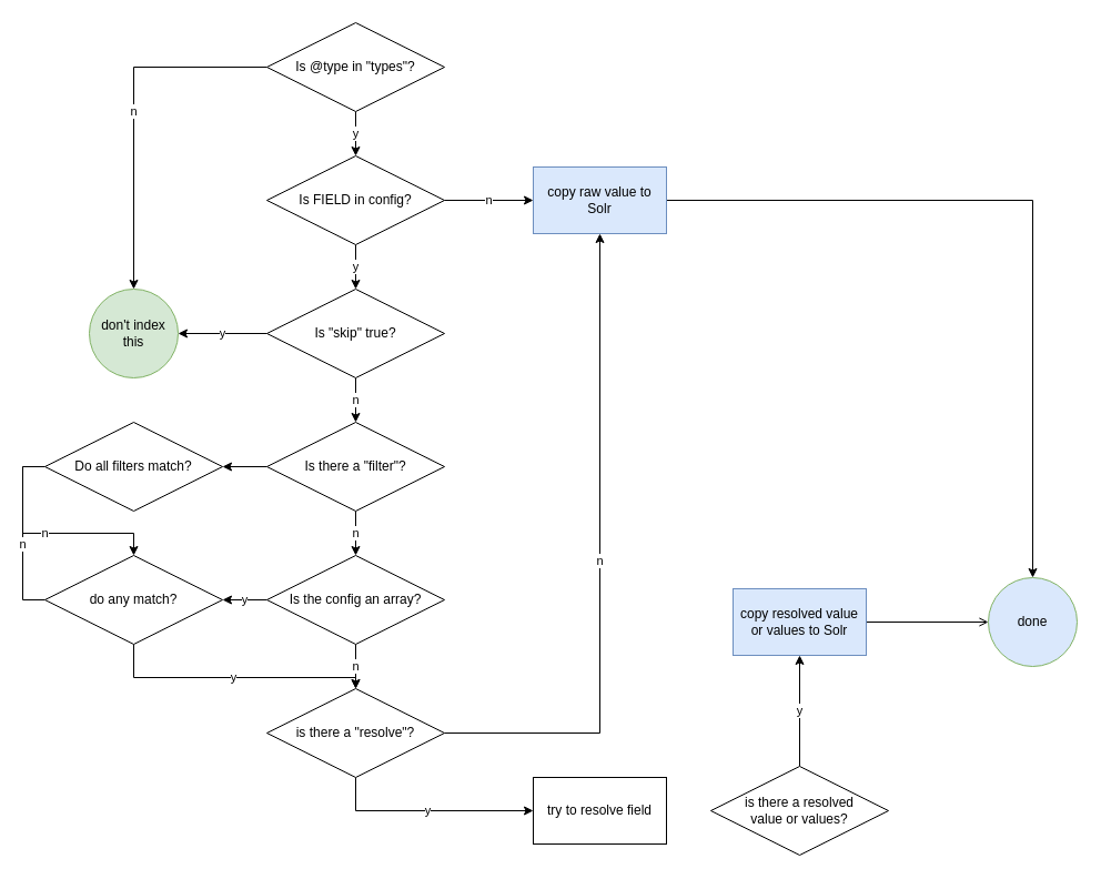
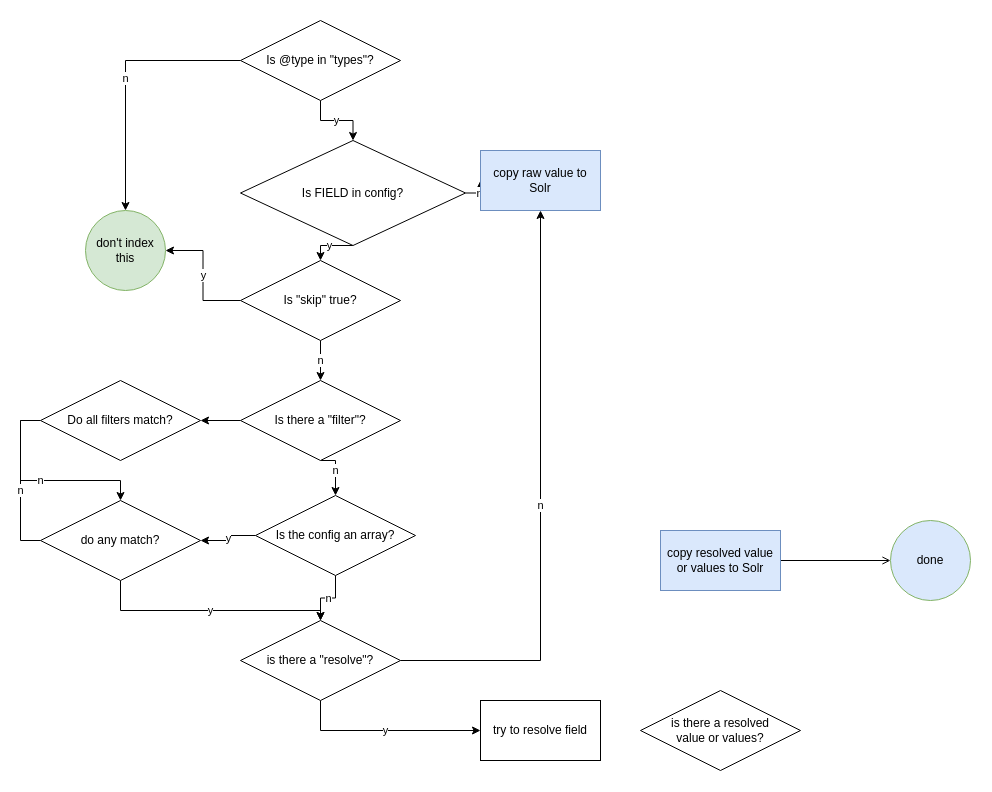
- <mxCell id="7" value="Is FIELD in config?" style="rhombus;whiteSpace=wrap;html=1;" parent="1" vertex="1"><mxGeometry x="240" y="140" width="160" height="80" as="geometry" /></mxCell>
+ <mxCell id="7" value="Is FIELD in config?" style="rhombus;whiteSpace=wrap;html=1;" parent="1" vertex="1"><mxGeometry x="240" y="140" width="225" height="105" as="geometry" /></mxCell>
- <mxCell id="27" style="edgeStyle=orthogonalEdgeStyle;rounded=0;orthogonalLoop=1;jettySize=auto;html=1;exitX=1;exitY=0.5;exitDx=0;exitDy=0;entryX=0.5;entryY=0;entryDx=0;entryDy=0;endArrow=classic;endFill=1;" parent="1" source="28" target="31" edge="1"><mxGeometry relative="1" as="geometry" /></mxCell>
- <mxCell id="11" value="don't index this" style="ellipse;whiteSpace=wrap;html=1;aspect=fixed;fillColor=#d5e8d4;strokeColor=#82b366;" parent="1" vertex="1"><mxGeometry x="80" y="260" width="80" height="80" as="geometry" /></mxCell>
+ <mxCell id="11" value="don't index this" style="ellipse;whiteSpace=wrap;html=1;aspect=fixed;fillColor=#d5e8d4;strokeColor=#82b366;" parent="1" vertex="1"><mxGeometry x="85" y="210" width="80" height="80" as="geometry" /></mxCell>
- <mxCell id="19" value="Is the config an array?" style="rhombus;whiteSpace=wrap;html=1;" parent="1" vertex="1"><mxGeometry x="240" y="500" width="160" height="80" as="geometry" /></mxCell>
+ <mxCell id="19" value="Is the config an array?" style="rhombus;whiteSpace=wrap;html=1;" parent="1" vertex="1"><mxGeometry x="255" y="495" width="160" height="80" as="geometry" /></mxCell>
- <mxCell id="29" value="y" style="edgeStyle=orthogonalEdgeStyle;rounded=0;orthogonalLoop=1;jettySize=auto;html=1;exitX=0.5;exitY=0;exitDx=0;exitDy=0;endArrow=classic;endFill=1;entryX=0.5;entryY=1;entryDx=0;entryDy=0;" parent="1" source="30" target="33" edge="1"><mxGeometry relative="1" as="geometry" /></mxCell>
